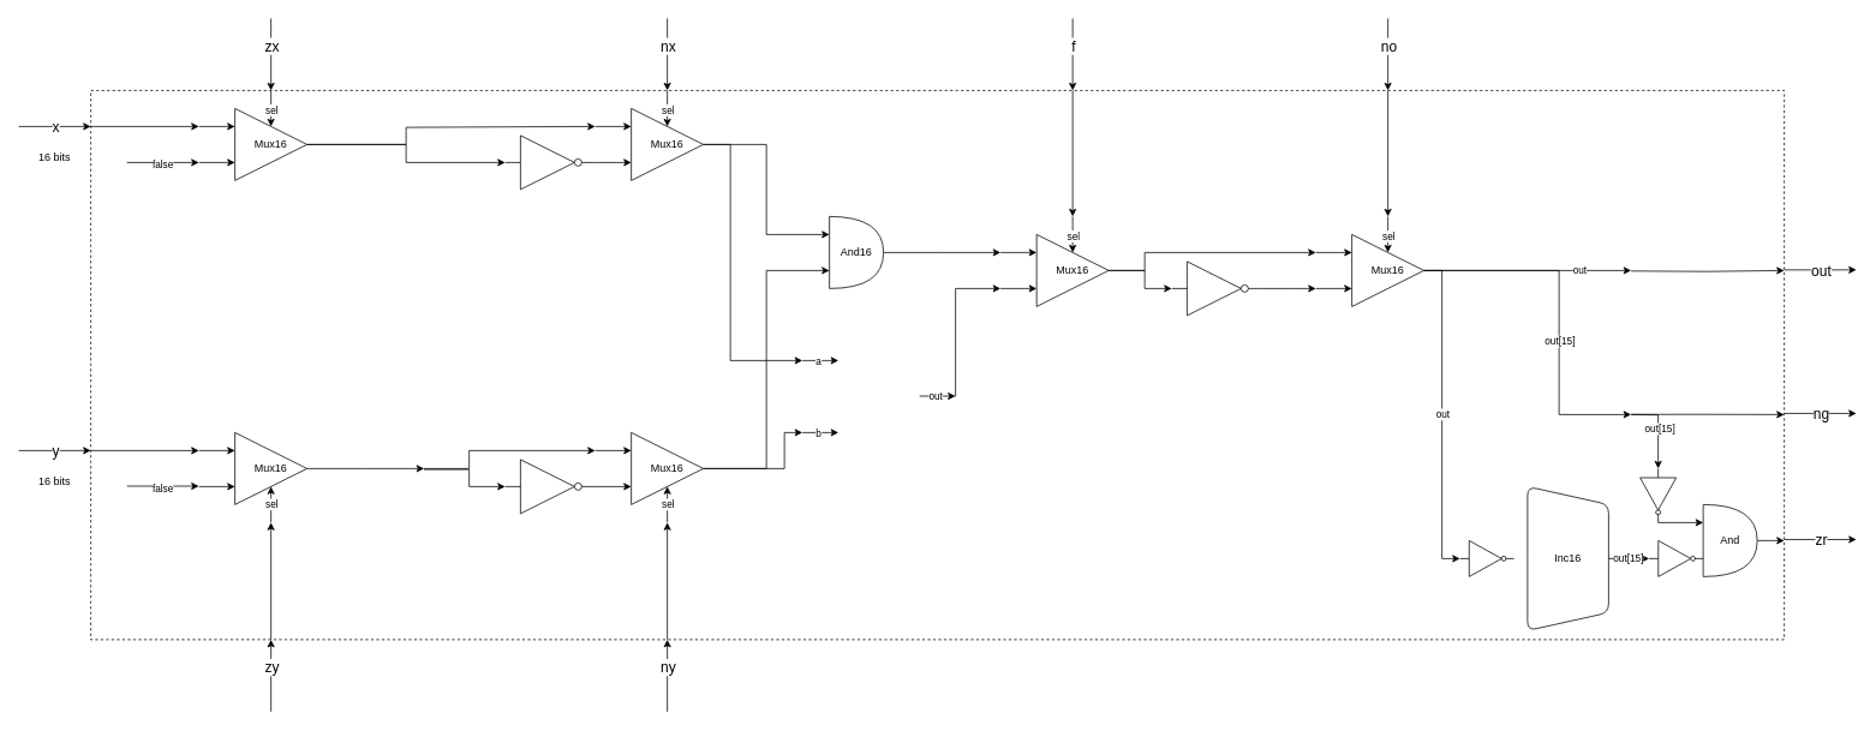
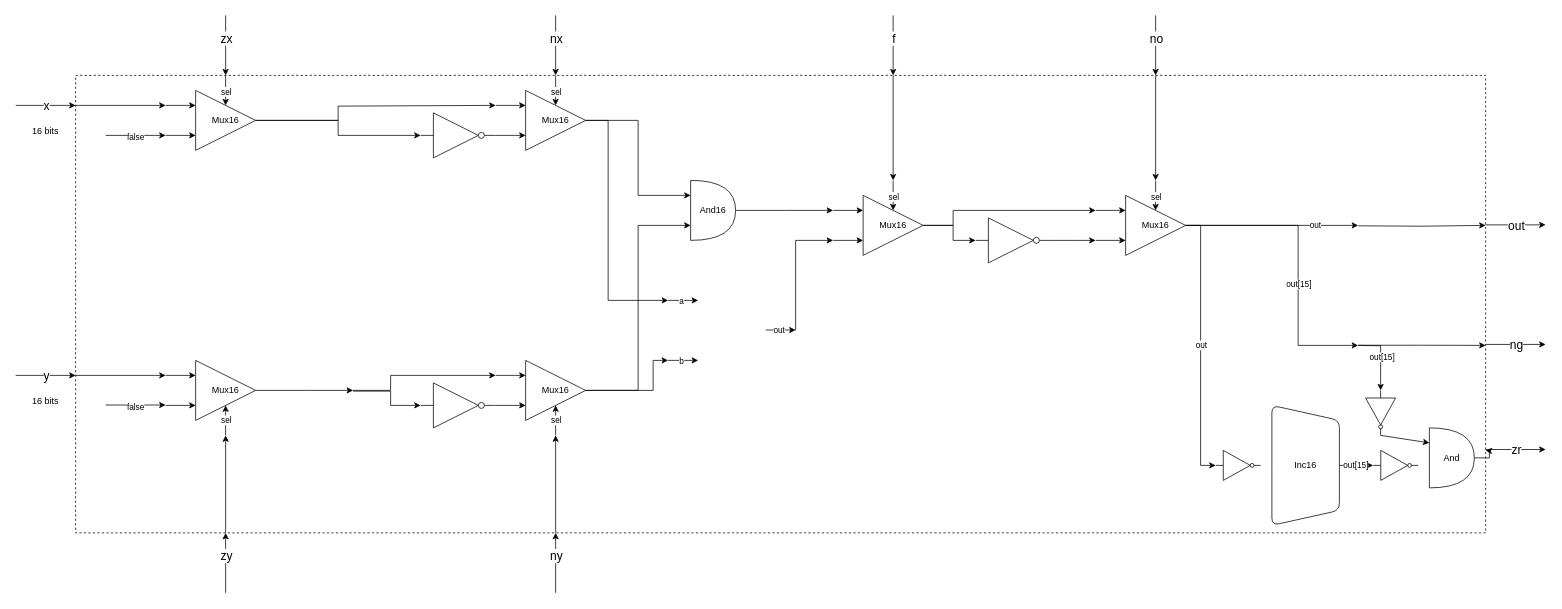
- <mxCell id="105" value="And" style="shape=or;whiteSpace=wrap;html=1;" parent="1" vertex="1"><mxGeometry x="1890" y="560" width="60" height="80" as="geometry" /></mxCell>
+ <mxCell id="105" value="And" style="shape=or;whiteSpace=wrap;html=1;" parent="1" vertex="1"><mxGeometry x="1905" y="570" width="60" height="80" as="geometry" /></mxCell>
